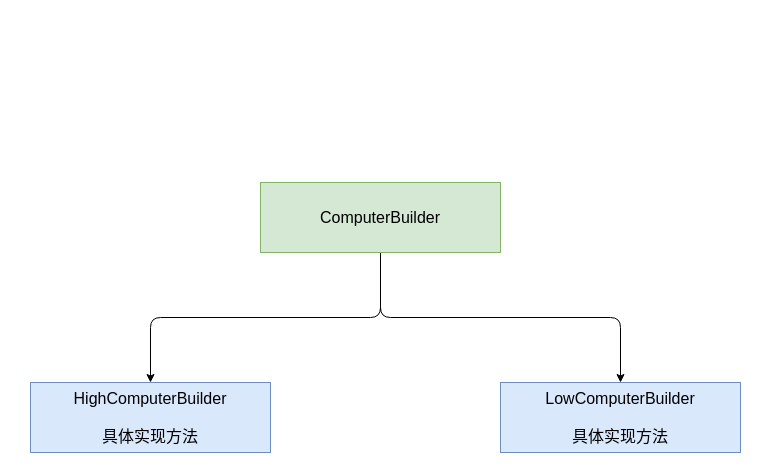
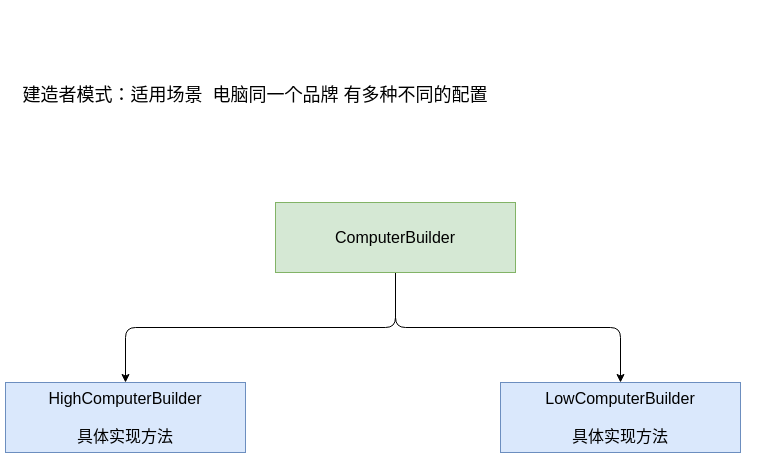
+ <mxCell id="7" value="&lt;font style=&quot;font-size: 18px&quot;&gt;建造者模式：适用场景&amp;nbsp; 电脑同一个品牌 有多种不同的配置&lt;/font&gt;" style="text;html=1;strokeColor=none;fillColor=none;align=center;verticalAlign=middle;whiteSpace=wrap;rounded=0;" vertex="1" parent="1"><mxGeometry x="20" width="470" height="150" as="geometry" y="20" /></mxCell>
- <mxCell id="4" value="&lt;font style=&quot;font-size: 16px&quot;&gt;ComputerBuilder&lt;/font&gt;" style="rounded=0;whiteSpace=wrap;html=1;fillColor=#d5e8d4;strokeColor=#82b366;" vertex="1" parent="1"><mxGeometry x="260" y="182" width="240" height="70" as="geometry" /></mxCell>
+ <mxCell id="4" value="&lt;font style=&quot;font-size: 16px&quot;&gt;ComputerBuilder&lt;/font&gt;" style="rounded=0;whiteSpace=wrap;html=1;fillColor=#d5e8d4;strokeColor=#82b366;" vertex="1" parent="1"><mxGeometry x="275" y="202" width="240" height="70" as="geometry" /></mxCell>
- <mxCell id="6" value="&lt;font style=&quot;font-size: 16px&quot;&gt;HighComputerBuilder&lt;br&gt;&lt;br&gt;具体实现方法&lt;br&gt;&lt;/font&gt;" style="rounded=0;whiteSpace=wrap;html=1;fillColor=#dae8fc;strokeColor=#6c8ebf;" vertex="1" parent="1"><mxGeometry x="30" y="382" width="240" height="70" as="geometry" /></mxCell>
+ <mxCell id="6" value="&lt;font style=&quot;font-size: 16px&quot;&gt;HighComputerBuilder&lt;br&gt;&lt;br&gt;具体实现方法&lt;br&gt;&lt;/font&gt;" style="rounded=0;whiteSpace=wrap;html=1;fillColor=#dae8fc;strokeColor=#6c8ebf;" vertex="1" parent="1"><mxGeometry x="5" y="382" width="240" height="70" as="geometry" /></mxCell>
